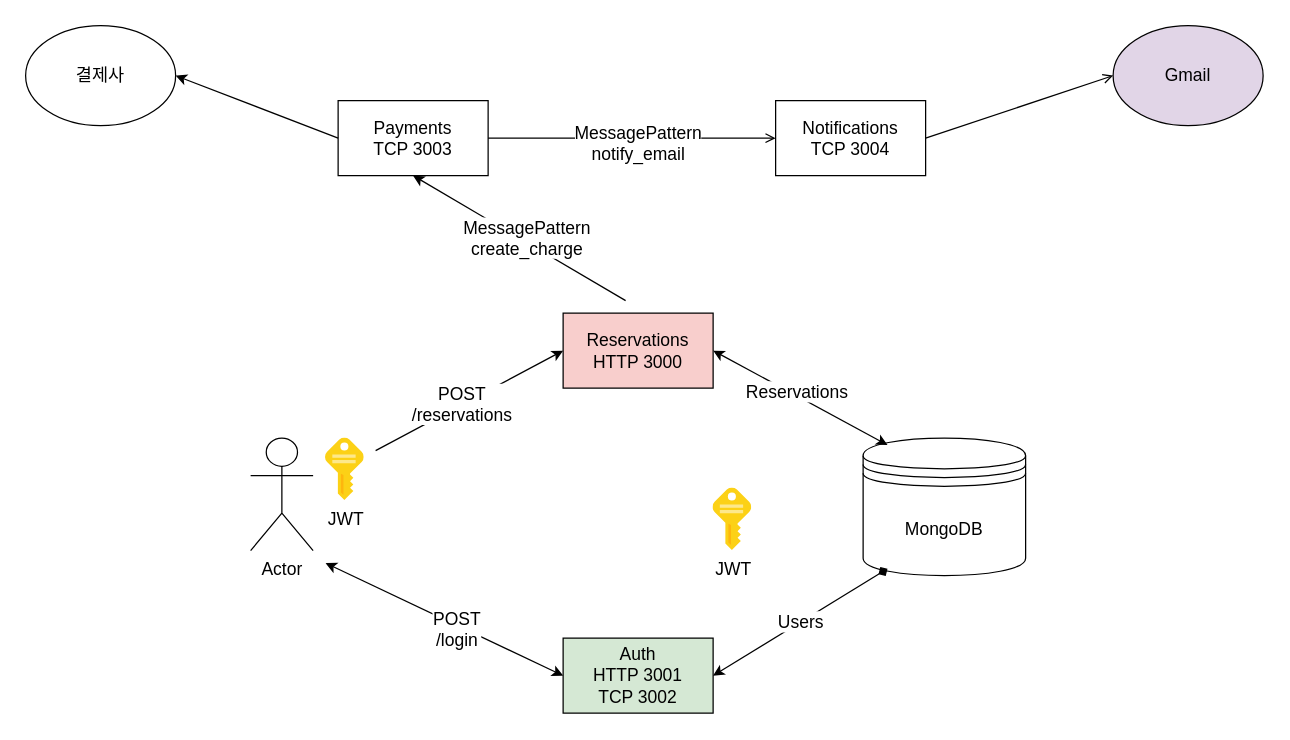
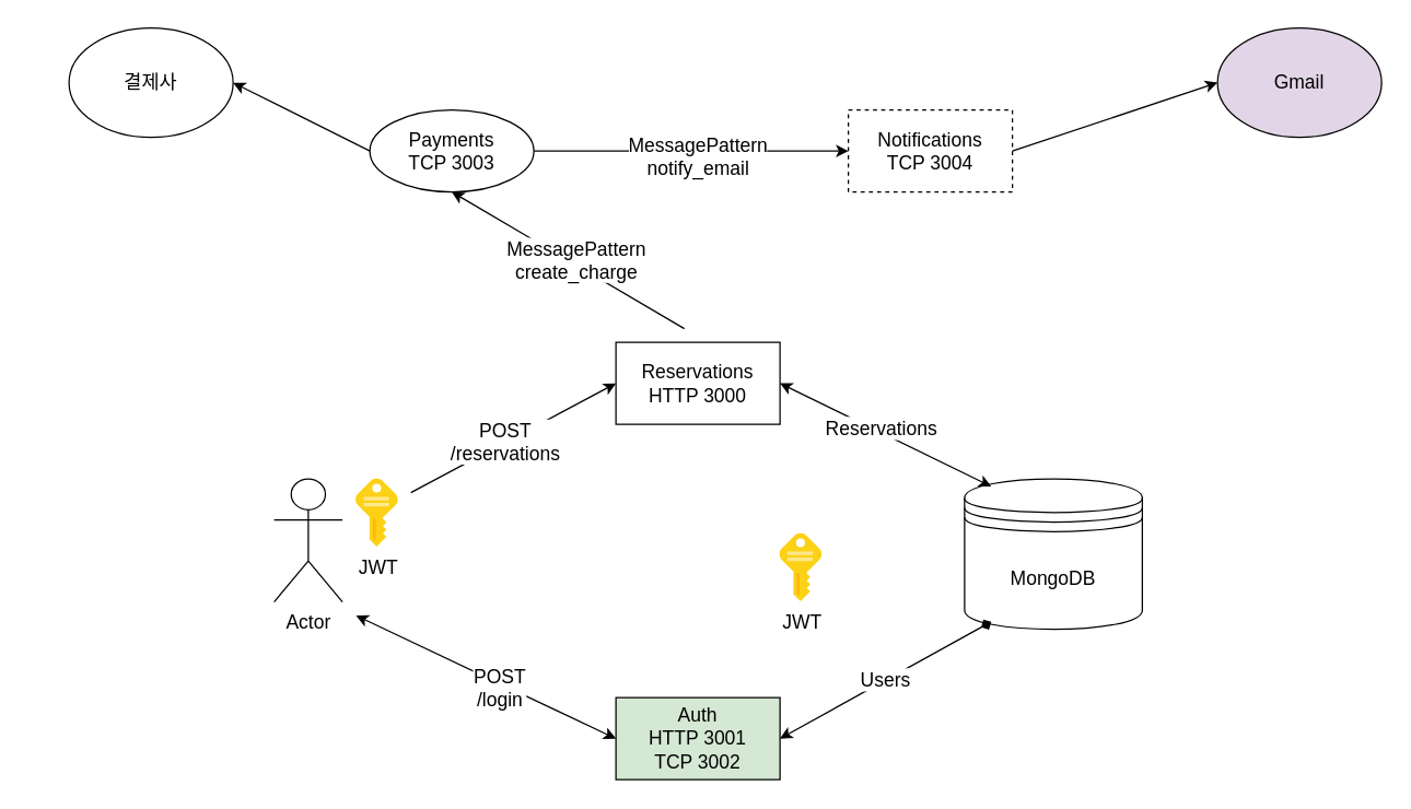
- <mxCell id="21" value="&lt;span style=&quot;font-size: 14px;&quot;&gt;결제사&lt;/span&gt;" style="ellipse;whiteSpace=wrap;html=1;" parent="1" vertex="1"><mxGeometry x="20" y="20" width="120" height="80" as="geometry" /></mxCell>
+ <mxCell id="21" value="&lt;span style=&quot;font-size: 14px;&quot;&gt;결제사&lt;/span&gt;" style="ellipse;whiteSpace=wrap;html=1;" parent="1" vertex="1"><mxGeometry x="50" y="20" width="120" height="80" as="geometry" /></mxCell>
- <mxCell id="24" value="" style="endArrow=open;html=1;rounded=0;exitX=1;exitY=0.5;exitDx=0;exitDy=0;entryX=0;entryY=0.5;entryDx=0;entryDy=0;" parent="1" source="15" target="22" edge="1"><mxGeometry width="50" height="50" relative="1" as="geometry"><mxPoint x="810" y="180" as="sourcePoint" /><mxPoint x="860" y="130" as="targetPoint" /></mxGeometry></mxCell>
+ <mxCell id="24" value="" style="endArrow=classic;html=1;rounded=0;exitX=1;exitY=0.5;exitDx=0;exitDy=0;entryX=0;entryY=0.5;entryDx=0;entryDy=0;" parent="1" source="15" target="22" edge="1"><mxGeometry width="50" height="50" relative="1" as="geometry"><mxPoint x="810" y="180" as="sourcePoint" /><mxPoint x="860" y="130" as="targetPoint" /></mxGeometry></mxCell>
- <mxCell id="16" value="Payments&lt;br&gt;TCP 3003" style="rounded=0;whiteSpace=wrap;html=1;fontSize=14;" parent="1" vertex="1"><mxGeometry x="270" y="80" width="120" height="60" as="geometry" /></mxCell>
+ <mxCell id="16" value="Payments&lt;br&gt;TCP 3003" style="ellipse;whiteSpace=wrap;html=1;fontSize=14;" parent="1" vertex="1"><mxGeometry x="270" y="80" width="120" height="60" as="geometry" /></mxCell>
- <mxCell id="19" value="" style="endArrow=open;html=1;rounded=0;exitX=1;exitY=0.5;exitDx=0;exitDy=0;entryX=0;entryY=0.5;entryDx=0;entryDy=0;" parent="1" source="16" target="15" edge="1"><mxGeometry width="50" height="50" relative="1" as="geometry"><mxPoint x="410" y="120" as="sourcePoint" /><mxPoint x="460" y="70" as="targetPoint" /></mxGeometry></mxCell>
+ <mxCell id="19" value="" style="endArrow=classic;html=1;rounded=0;exitX=1;exitY=0.5;exitDx=0;exitDy=0;entryX=0;entryY=0.5;entryDx=0;entryDy=0;" parent="1" source="16" target="15" edge="1"><mxGeometry width="50" height="50" relative="1" as="geometry"><mxPoint x="410" y="120" as="sourcePoint" /><mxPoint x="460" y="70" as="targetPoint" /></mxGeometry></mxCell>
- <mxCell id="15" value="Notifications&lt;br&gt;TCP 3004" style="rounded=0;whiteSpace=wrap;html=1;fontSize=14;" parent="1" vertex="1"><mxGeometry x="620" y="80" width="120" height="60" as="geometry" /></mxCell>
+ <mxCell id="15" value="Notifications&lt;br&gt;TCP 3004" style="rounded=0;whiteSpace=wrap;html=1;fontSize=14;dashed=1;" parent="1" vertex="1"><mxGeometry x="620" y="80" width="120" height="60" as="geometry" /></mxCell>
- <mxCell id="2" value="Reservations&lt;br style=&quot;font-size: 14px;&quot;&gt;HTTP 3000" style="rounded=0;whiteSpace=wrap;html=1;fontSize=14;fillColor=#f8cecc;" parent="1" vertex="1"><mxGeometry x="450" y="250" width="120" height="60" as="geometry" /></mxCell>
+ <mxCell id="2" value="Reservations&lt;br style=&quot;font-size: 14px;&quot;&gt;HTTP 3000" style="rounded=0;whiteSpace=wrap;html=1;fontSize=14;" parent="1" vertex="1"><mxGeometry x="450" y="250" width="120" height="60" as="geometry" /></mxCell>
- <mxCell id="11" value="MongoDB" style="shape=datastore;whiteSpace=wrap;html=1;fontSize=14;" parent="1" vertex="1"><mxGeometry x="690" y="350" width="130" height="110" as="geometry" /></mxCell>
+ <mxCell id="11" value="MongoDB" style="shape=datastore;whiteSpace=wrap;html=1;fontSize=14;" parent="1" vertex="1"><mxGeometry x="705" y="350" width="130" height="110" as="geometry" /></mxCell>
